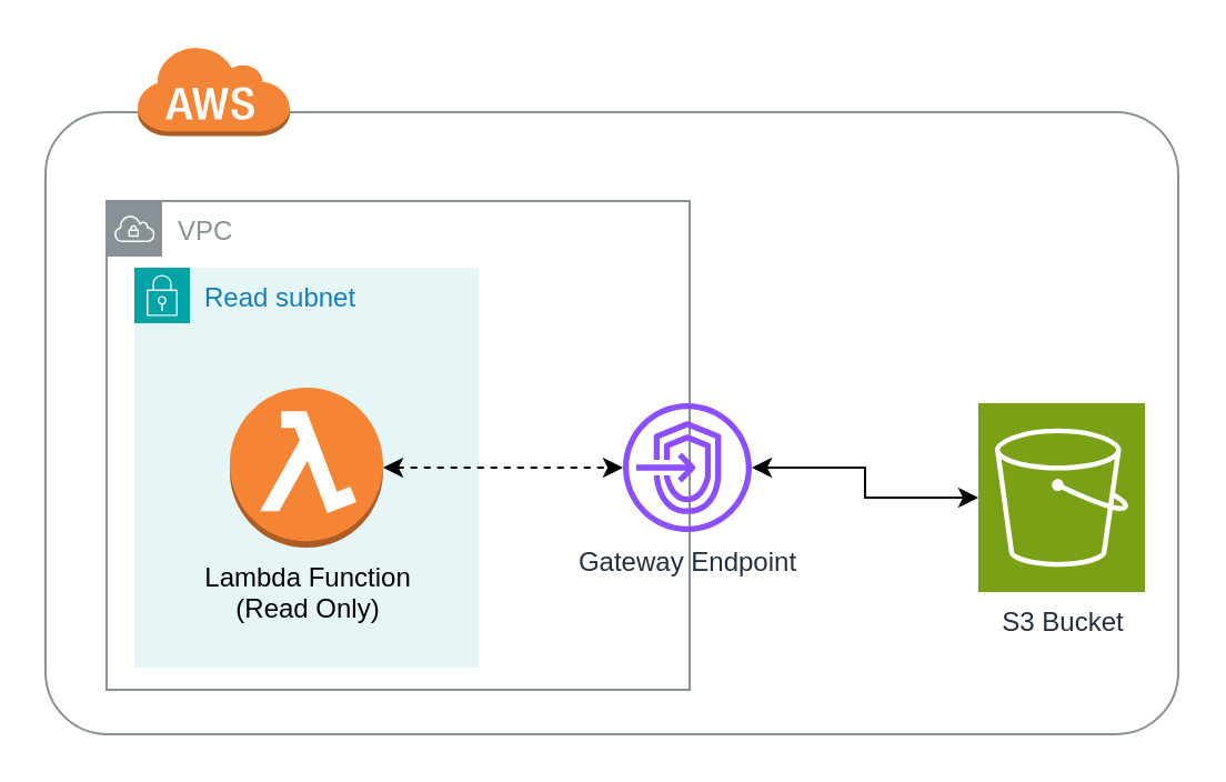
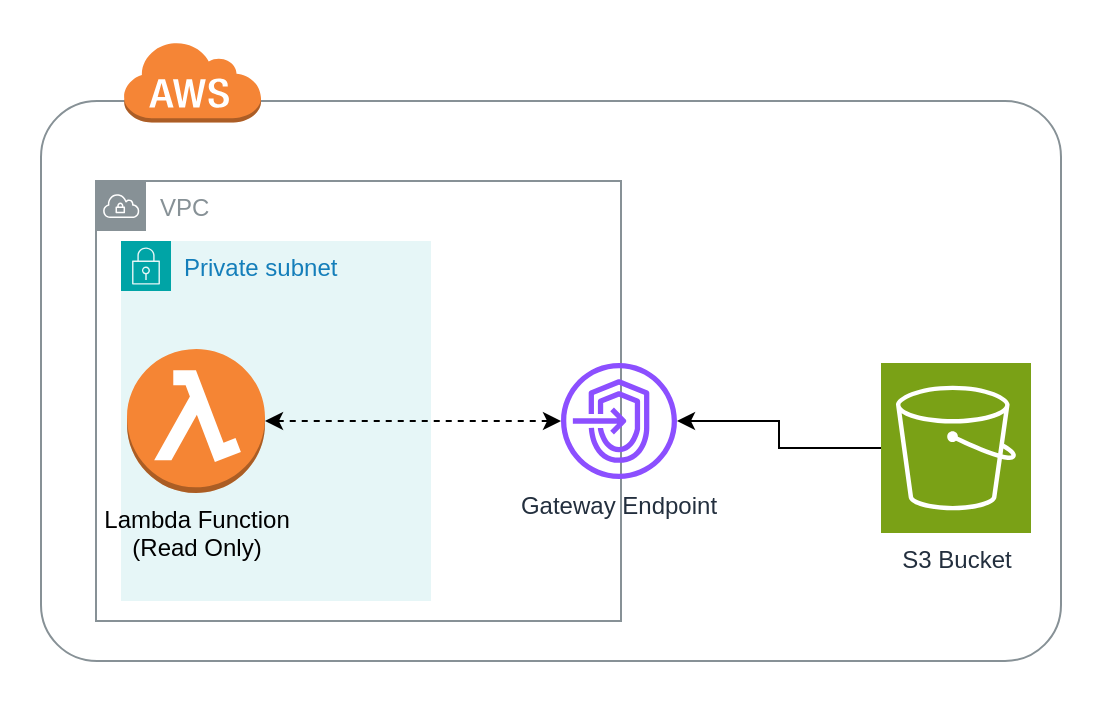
- <mxCell id="5" value="Read subnet" style="points=[[0,0],[0.25,0],[0.5,0],[0.75,0],[1,0],[1,0.25],[1,0.5],[1,0.75],[1,1],[0.75,1],[0.5,1],[0.25,1],[0,1],[0,0.75],[0,0.5],[0,0.25]];outlineConnect=0;gradientColor=none;html=1;whiteSpace=wrap;fontSize=12;fontStyle=0;container=0;pointerEvents=0;collapsible=0;recursiveResize=0;shape=mxgraph.aws4.group;grIcon=mxgraph.aws4.group_security_group;grStroke=0;strokeColor=#00A4A6;fillColor=#E6F6F7;verticalAlign=top;align=left;spacingLeft=30;fontColor=#147EBA;dashed=0;" vertex="1" parent="1"><mxGeometry x="60" y="120" width="155" height="180" as="geometry" /></mxCell>
+ <mxCell id="5" value="Private subnet" style="points=[[0,0],[0.25,0],[0.5,0],[0.75,0],[1,0],[1,0.25],[1,0.5],[1,0.75],[1,1],[0.75,1],[0.5,1],[0.25,1],[0,1],[0,0.75],[0,0.5],[0,0.25]];outlineConnect=0;gradientColor=none;html=1;whiteSpace=wrap;fontSize=12;fontStyle=0;container=0;pointerEvents=0;collapsible=0;recursiveResize=0;shape=mxgraph.aws4.group;grIcon=mxgraph.aws4.group_security_group;grStroke=0;strokeColor=#00A4A6;fillColor=#E6F6F7;verticalAlign=top;align=left;spacingLeft=30;fontColor=#147EBA;dashed=0;" vertex="1" parent="1"><mxGeometry x="60" y="120" width="155" height="180" as="geometry" /></mxCell>
- <mxCell id="8" value="Lambda Function&lt;br&gt;(Read Only)" style="outlineConnect=0;dashed=0;verticalLabelPosition=bottom;verticalAlign=top;align=center;html=1;shape=mxgraph.aws3.lambda_function;fillColor=#F58534;gradientColor=none;" vertex="1" parent="1"><mxGeometry x="103" y="174" width="69" height="72" as="geometry" /></mxCell>
+ <mxCell id="8" value="Lambda Function&lt;br&gt;(Read Only)" style="outlineConnect=0;dashed=0;verticalLabelPosition=bottom;verticalAlign=top;align=center;html=1;shape=mxgraph.aws3.lambda_function;fillColor=#F58534;gradientColor=none;" vertex="1" parent="1"><mxGeometry x="63" y="174" width="69" height="72" as="geometry" /></mxCell>
- <mxCell id="9" style="edgeStyle=orthogonalEdgeStyle;rounded=0;orthogonalLoop=1;jettySize=auto;html=1;startArrow=classic;startFill=1;" edge="1" parent="1" source="10" target="11"><mxGeometry relative="1" as="geometry" /></mxCell>
+ <mxCell id="9" style="edgeStyle=orthogonalEdgeStyle;rounded=0;orthogonalLoop=1;jettySize=auto;html=1;startArrow=classic;startFill=1;endArrow=none;" edge="1" parent="1" source="10" target="11"><mxGeometry relative="1" as="geometry" /></mxCell>
